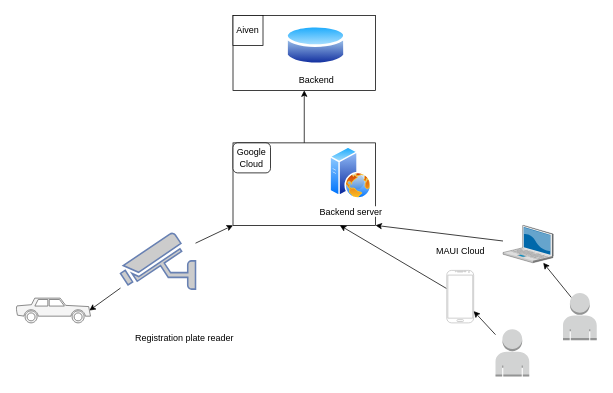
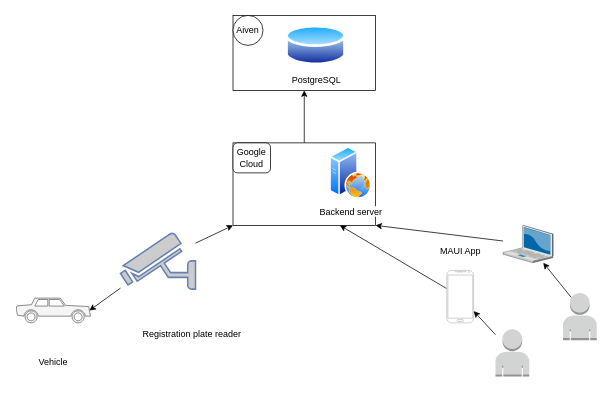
- <mxCell id="5" value="Aiven" style="whiteSpace=wrap;html=1;aspect=fixed;" parent="1" vertex="1"><mxGeometry x="310" y="20" width="40" height="40" as="geometry" /></mxCell>
+ <mxCell id="5" value="Aiven" style="ellipse;whiteSpace=wrap;html=1;aspect=fixed;" parent="1" vertex="1"><mxGeometry x="310" y="20" width="40" height="40" as="geometry" /></mxCell>
- <mxCell id="19" value="Backend" style="aspect=fixed;perimeter=ellipsePerimeter;html=1;align=center;shadow=0;dashed=0;spacingTop=3;image;image=img/lib/active_directory/database.svg;" parent="1" vertex="1"><mxGeometry x="380" y="30" width="81.08" height="60" as="geometry" /></mxCell>
+ <mxCell id="19" value="PostgreSQL" style="aspect=fixed;perimeter=ellipsePerimeter;html=1;align=center;shadow=0;dashed=0;spacingTop=3;image;image=img/lib/active_directory/database.svg;" parent="1" vertex="1"><mxGeometry x="380" y="30" width="81.08" height="60" as="geometry" /></mxCell>
- <mxCell id="20" value="MAUI Cloud" style="text;html=1;align=center;verticalAlign=middle;resizable=0;points=[];autosize=1;strokeColor=none;fillColor=none;" parent="1" vertex="1"><mxGeometry x="572.95" y="320" width="80" height="30" as="geometry" /></mxCell>
+ <mxCell id="20" value="MAUI App" style="text;html=1;align=center;verticalAlign=middle;resizable=0;points=[];autosize=1;strokeColor=none;fillColor=none;" parent="1" vertex="1"><mxGeometry x="572.95" y="320" width="80" height="30" as="geometry" /></mxCell>
- <mxCell id="23" value="Registration plate reader" style="text;html=1;align=center;verticalAlign=middle;resizable=0;points=[];autosize=1;strokeColor=none;fillColor=none;" parent="1" vertex="1"><mxGeometry x="170" y="435" width="150" height="30" as="geometry" /></mxCell>
+ <mxCell id="23" value="Registration plate reader" style="text;html=1;align=center;verticalAlign=middle;resizable=0;points=[];autosize=1;strokeColor=none;fillColor=none;" parent="1" vertex="1"><mxGeometry x="180" y="430" width="150" height="30" as="geometry" /></mxCell>
+ <mxCell id="22" value="Vehicle" style="text;html=1;align=center;verticalAlign=middle;resizable=0;points=[];autosize=1;strokeColor=none;fillColor=none;" parent="1" vertex="1"><mxGeometry x="40" y="468.44" width="60" height="30" as="geometry" /></mxCell>
